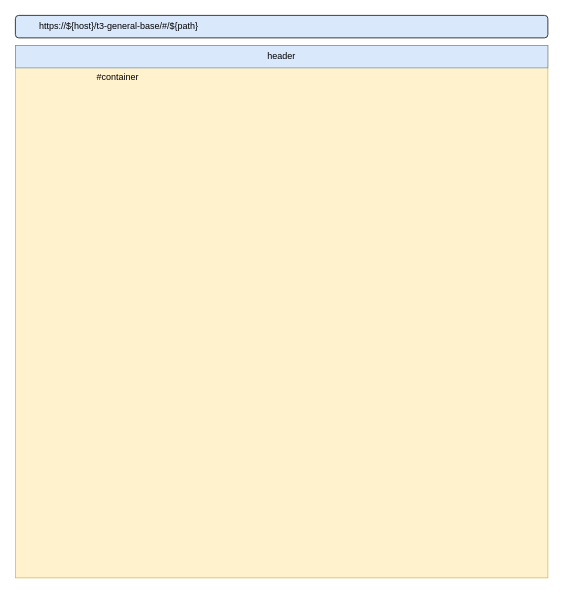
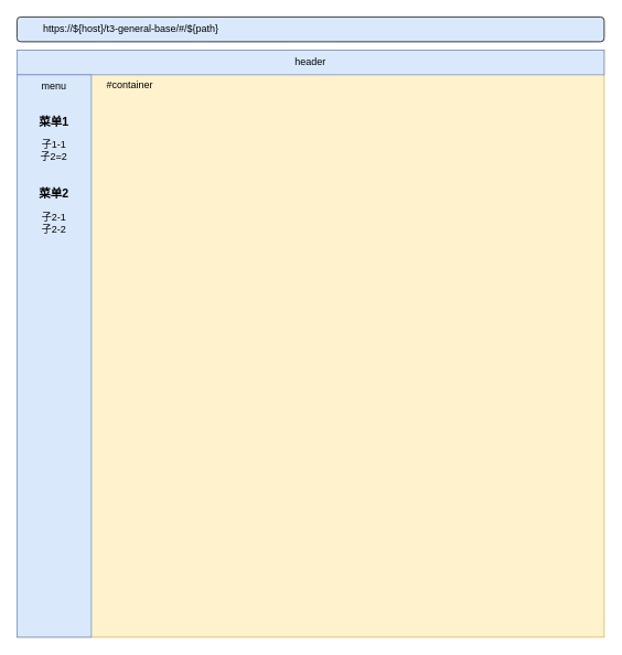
+ <mxCell id="4" value="menu&lt;br&gt;&lt;br&gt;&lt;h3 style=&quot;line-height: 100%&quot;&gt;菜单1&lt;/h3&gt;子1-1&lt;br&gt;子2=2&lt;br&gt;&lt;br&gt;&lt;h3&gt;菜单2&lt;/h3&gt;子2-1&lt;br&gt;子2-2" style="rounded=0;whiteSpace=wrap;html=1;horizontal=1;verticalAlign=top;fillColor=#dae8fc;strokeColor=#6c8ebf;" vertex="1" parent="1"><mxGeometry y="90" width="90" height="680" as="geometry" x="20" /></mxCell>
